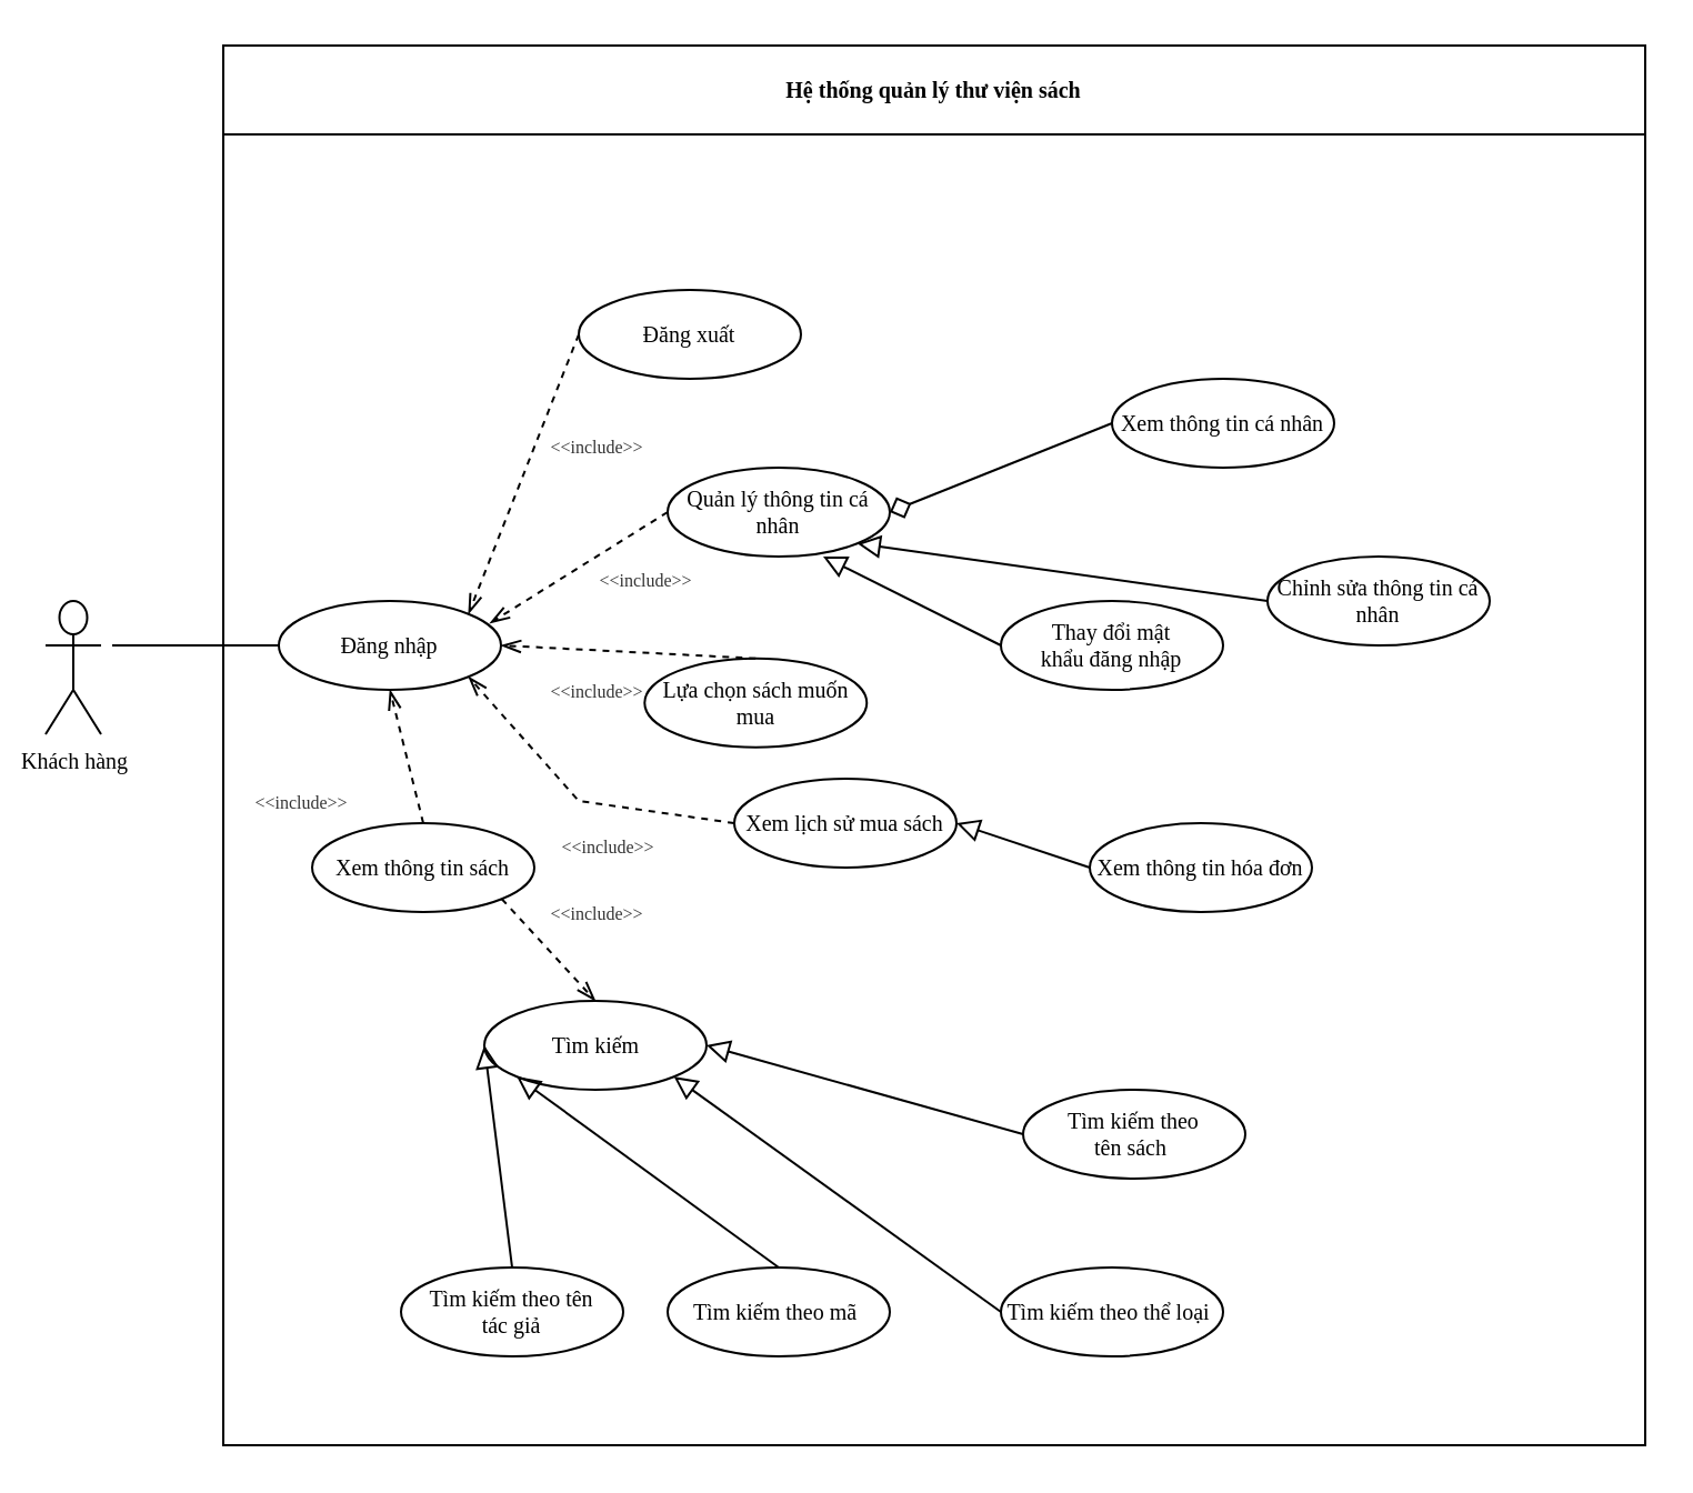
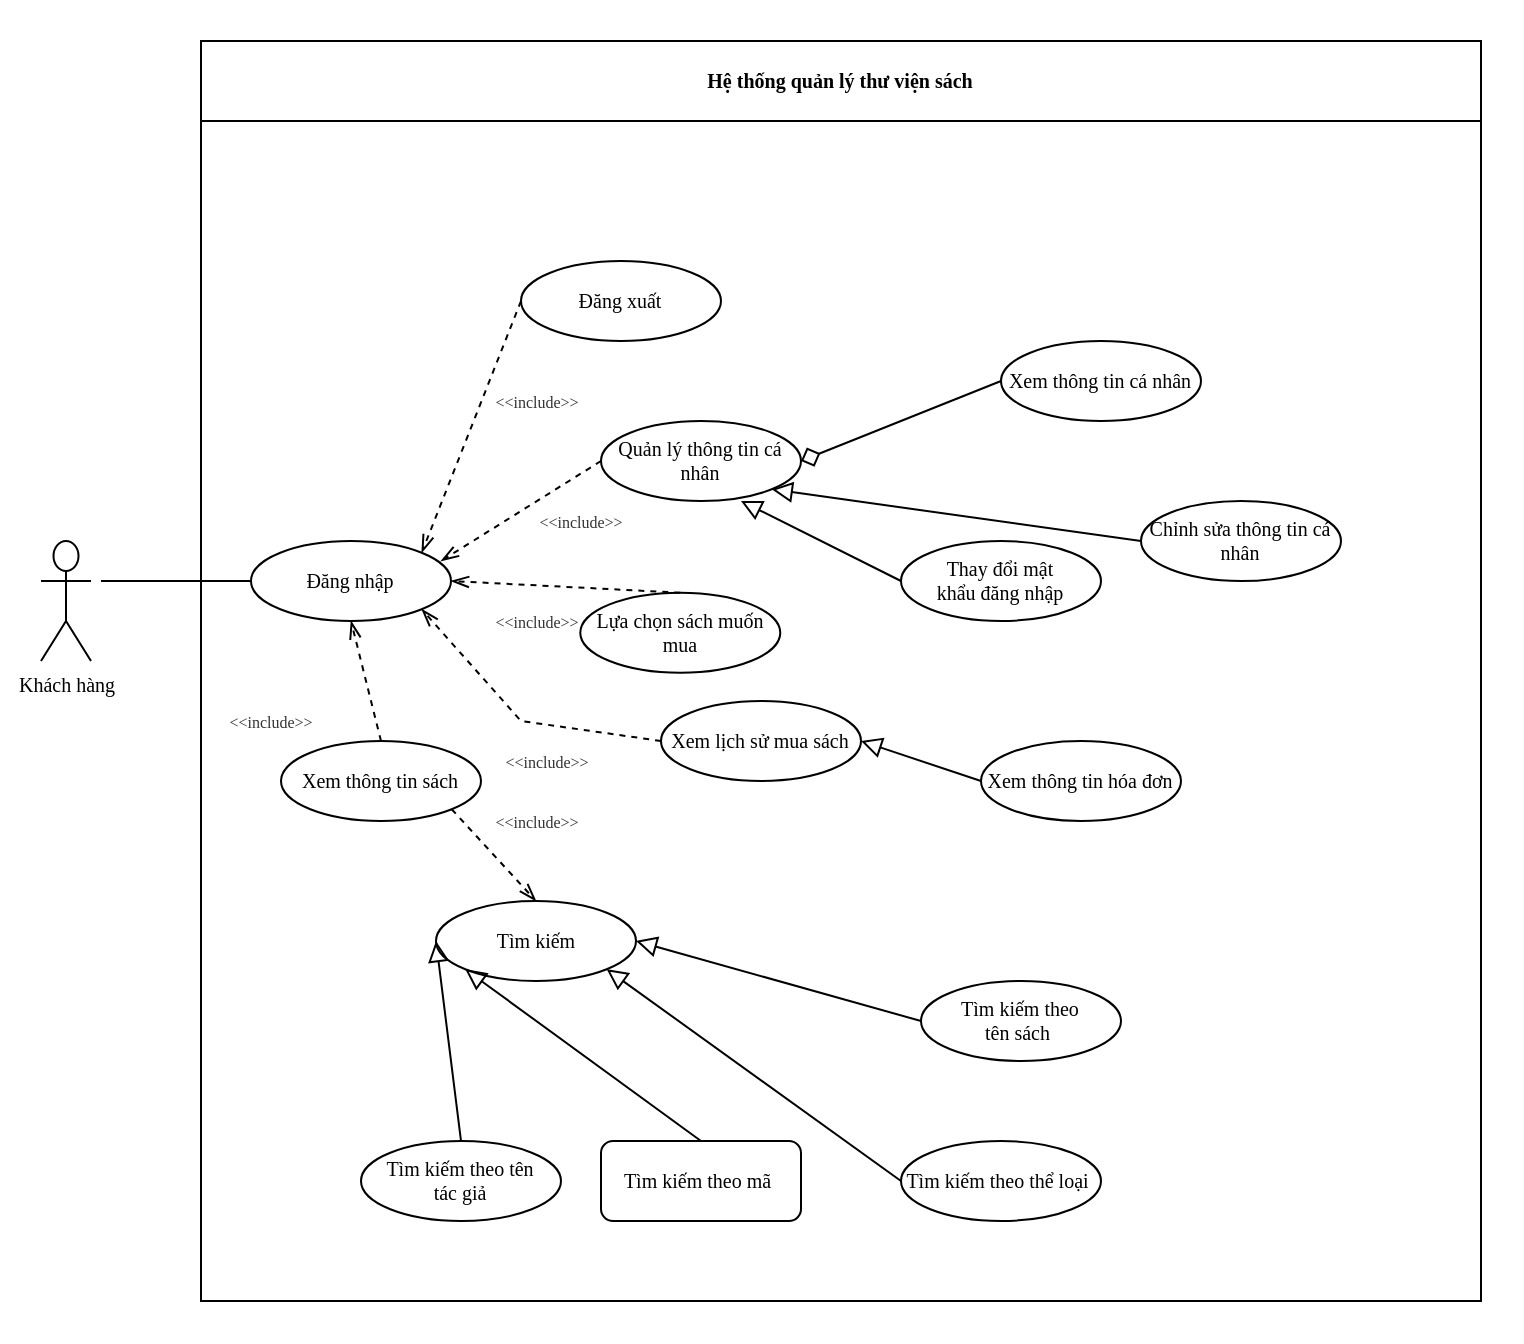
- <mxCell id="23" value="Tìm kiếm theo mã&amp;nbsp;" style="ellipse;whiteSpace=wrap;html=1;fontFamily=Times New Roman;fontSize=10;" vertex="1" parent="2"><mxGeometry x="200" y="550" width="100" height="40" as="geometry" /></mxCell>
+ <mxCell id="23" value="Tìm kiếm theo mã&amp;nbsp;" style="whiteSpace=wrap;html=1;fontFamily=Times New Roman;fontSize=10;rounded=1;" vertex="1" parent="2"><mxGeometry x="200" y="550" width="100" height="40" as="geometry" /></mxCell>
